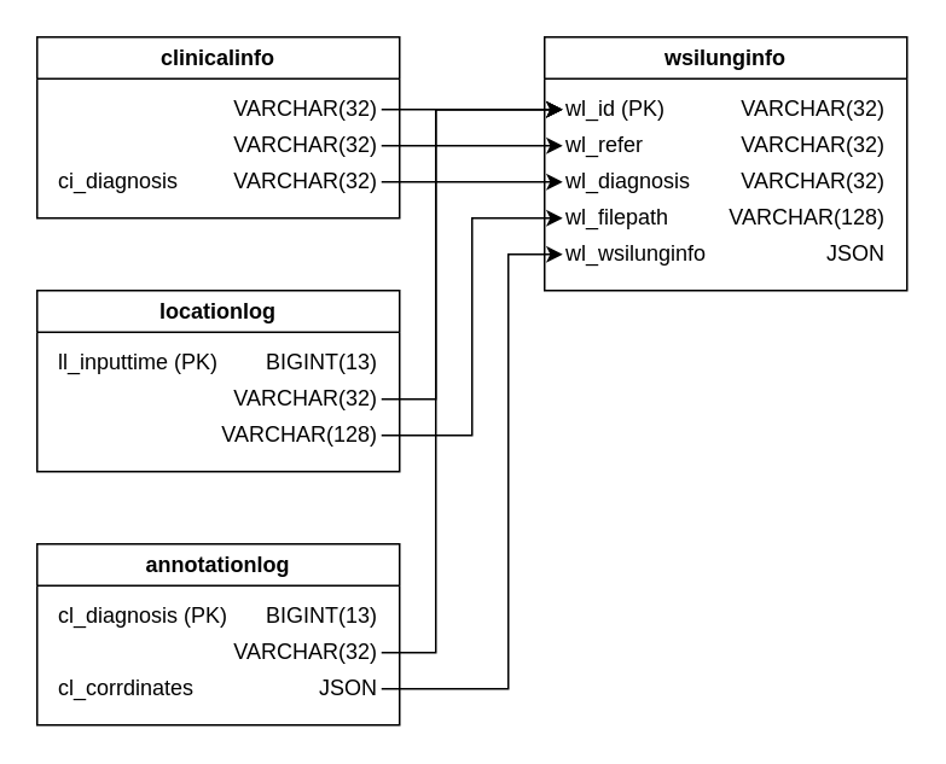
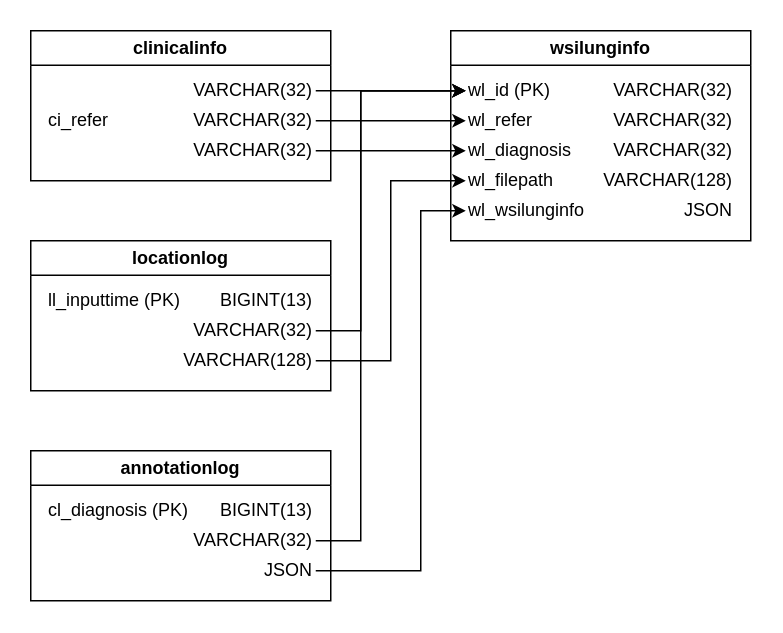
+ <mxCell id="25" value="ci_refer" style="text;html=1;strokeColor=none;fillColor=none;align=left;verticalAlign=middle;whiteSpace=wrap;rounded=0;" vertex="1" parent="24"><mxGeometry x="10" y="50" width="110" height="20" as="geometry" /></mxCell>
- <mxCell id="26" value="ci_diagnosis" style="text;html=1;strokeColor=none;fillColor=none;align=left;verticalAlign=middle;whiteSpace=wrap;rounded=0;" vertex="1" parent="24"><mxGeometry x="10" y="70" width="110" height="20" as="geometry" /></mxCell>
- <mxCell id="4" value="cl_corrdinates" style="text;html=1;strokeColor=none;fillColor=none;align=left;verticalAlign=middle;whiteSpace=wrap;rounded=0;" vertex="1" parent="2"><mxGeometry x="10" y="70" width="110" height="20" as="geometry" /></mxCell>
